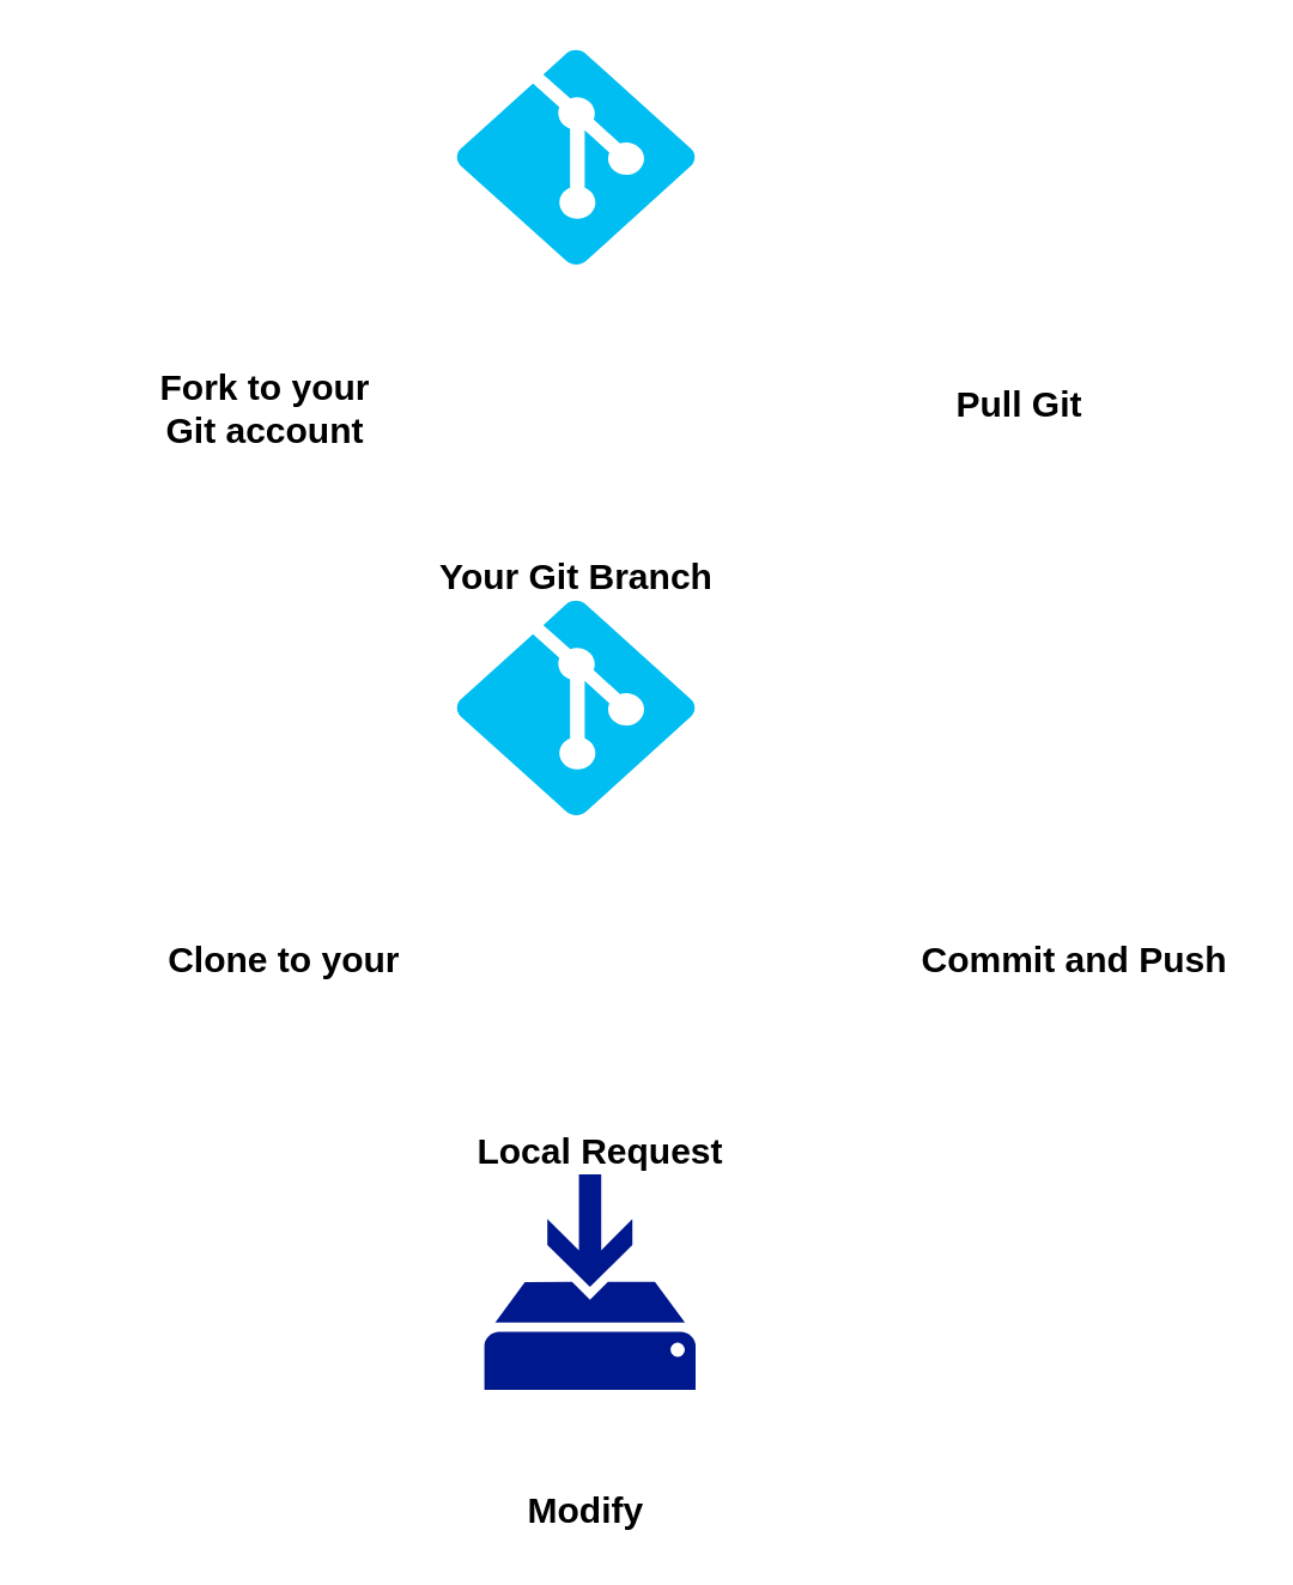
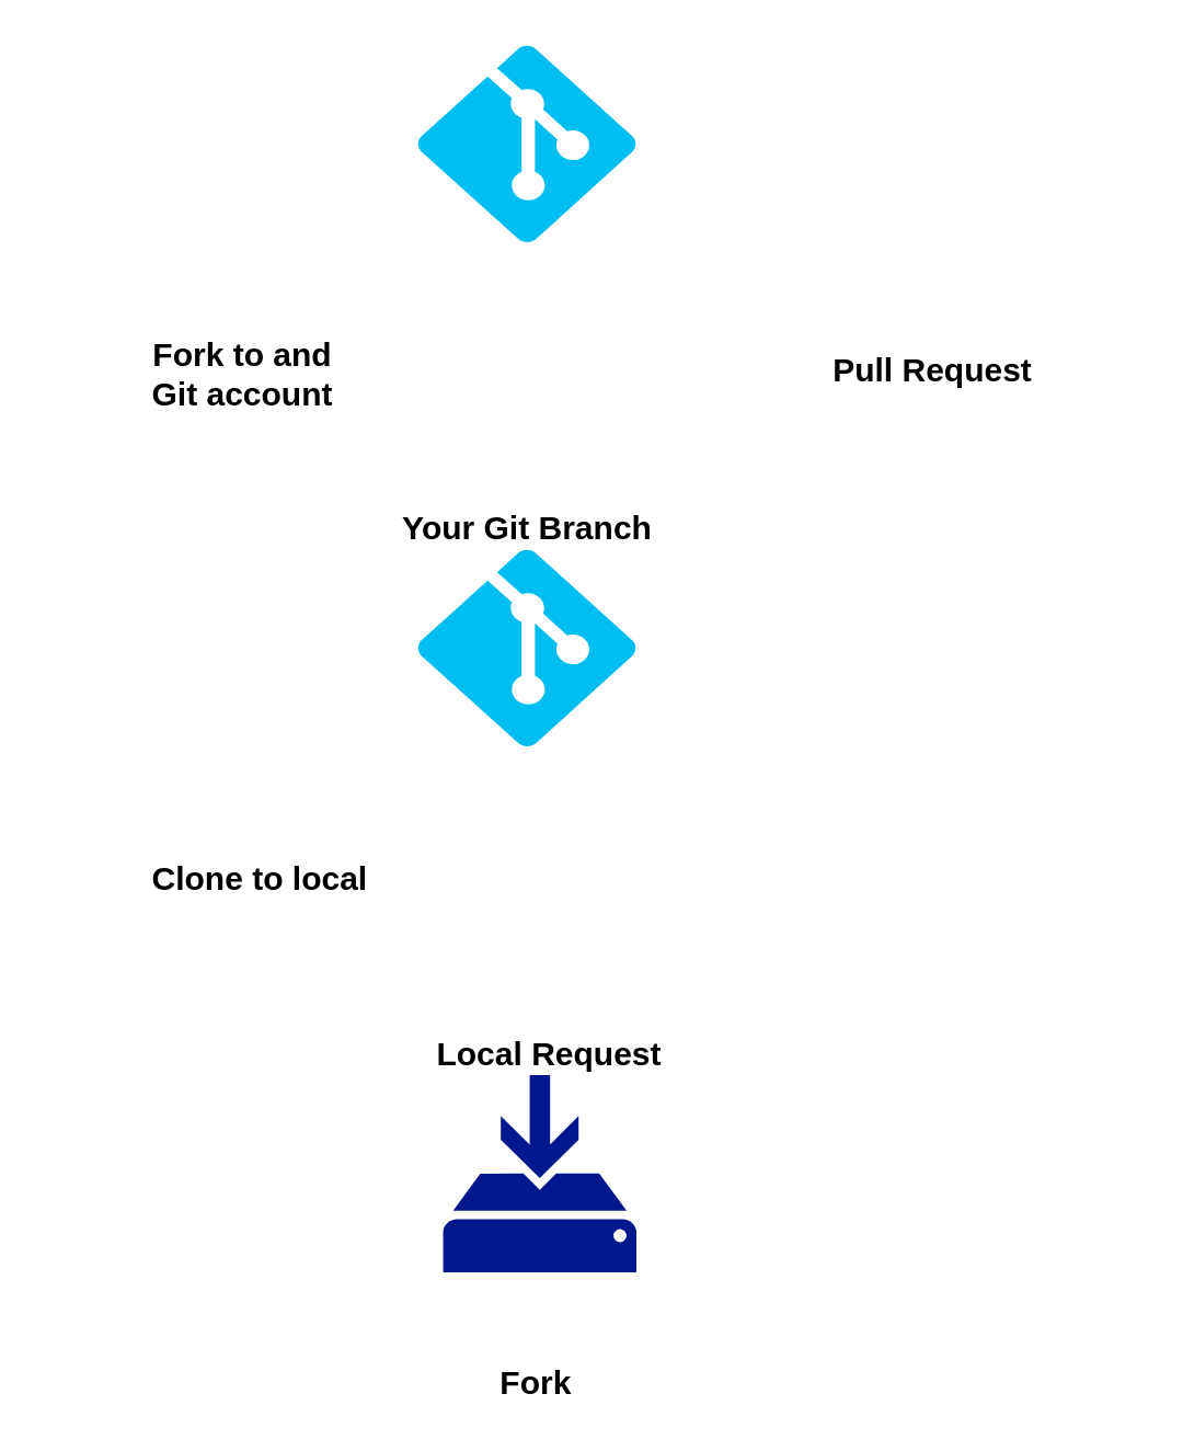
- <mxCell id="16" value="&lt;b&gt;&lt;font style=&quot;font-size: 15px&quot;&gt;Pull Git&lt;br&gt;&lt;/font&gt;&lt;/b&gt;" style="text;html=1;resizable=0;autosize=1;align=center;verticalAlign=middle;points=[];fillColor=none;strokeColor=none;rounded=0;" vertex="1" parent="1"><mxGeometry x="370" y="157.5" width="110" height="20" as="geometry" /></mxCell>
+ <mxCell id="16" value="&lt;b&gt;&lt;font style=&quot;font-size: 15px&quot;&gt;Pull Request&lt;br&gt;&lt;/font&gt;&lt;/b&gt;" style="text;html=1;resizable=0;autosize=1;align=center;verticalAlign=middle;points=[];fillColor=none;strokeColor=none;rounded=0;" vertex="1" parent="1"><mxGeometry x="370" y="157.5" width="110" height="20" as="geometry" /></mxCell>
- <mxCell id="7" value="&lt;b&gt;&lt;font style=&quot;font-size: 15px&quot;&gt;Fork to your &lt;br&gt;Git account&lt;/font&gt;&lt;/b&gt;" style="text;html=1;resizable=0;autosize=1;align=center;verticalAlign=middle;points=[];fillColor=none;strokeColor=none;rounded=0;" vertex="1" parent="1"><mxGeometry x="60" y="150" width="100" height="40" as="geometry" /></mxCell>
+ <mxCell id="7" value="&lt;b&gt;&lt;font style=&quot;font-size: 15px&quot;&gt;Fork to and &lt;br&gt;Git account&lt;/font&gt;&lt;/b&gt;" style="text;html=1;resizable=0;autosize=1;align=center;verticalAlign=middle;points=[];fillColor=none;strokeColor=none;rounded=0;" vertex="1" parent="1"><mxGeometry x="60" y="150" width="100" height="40" as="geometry" /></mxCell>
- <mxCell id="8" value="&lt;b&gt;&lt;font style=&quot;font-size: 15px&quot;&gt;Clone to your&amp;nbsp;&lt;br&gt;&lt;/font&gt;&lt;/b&gt;" style="text;html=1;resizable=0;autosize=1;align=center;verticalAlign=middle;points=[];fillColor=none;strokeColor=none;rounded=0;" vertex="1" parent="1"><mxGeometry x="60" y="390" width="120" height="20" as="geometry" /></mxCell>
+ <mxCell id="8" value="&lt;b&gt;&lt;font style=&quot;font-size: 15px&quot;&gt;Clone to local&amp;nbsp;&lt;br&gt;&lt;/font&gt;&lt;/b&gt;" style="text;html=1;resizable=0;autosize=1;align=center;verticalAlign=middle;points=[];fillColor=none;strokeColor=none;rounded=0;" vertex="1" parent="1"><mxGeometry x="60" y="390" width="120" height="20" as="geometry" /></mxCell>
- <mxCell id="14" value="&lt;b&gt;&lt;font style=&quot;font-size: 15px&quot;&gt;Commit and Push&lt;br&gt;&lt;/font&gt;&lt;/b&gt;" style="text;html=1;resizable=0;autosize=1;align=center;verticalAlign=middle;points=[];fillColor=none;strokeColor=none;rounded=0;" vertex="1" parent="1"><mxGeometry x="377.5" y="390" width="140" height="20" as="geometry" /></mxCell>
- <mxCell id="13" value="&lt;b&gt;&lt;font style=&quot;font-size: 15px&quot;&gt;Modify&amp;nbsp;&lt;br&gt;&lt;/font&gt;&lt;/b&gt;" style="text;html=1;resizable=0;autosize=1;align=center;verticalAlign=middle;points=[];fillColor=none;strokeColor=none;rounded=0;" vertex="1" parent="1"><mxGeometry x="210.9" y="620" width="70" height="20" as="geometry" /></mxCell>
+ <mxCell id="13" value="&lt;b&gt;&lt;font style=&quot;font-size: 15px&quot;&gt;Fork&amp;nbsp;&lt;br&gt;&lt;/font&gt;&lt;/b&gt;" style="text;html=1;resizable=0;autosize=1;align=center;verticalAlign=middle;points=[];fillColor=none;strokeColor=none;rounded=0;" vertex="1" parent="1"><mxGeometry x="210.9" y="620" width="70" height="20" as="geometry" /></mxCell>
